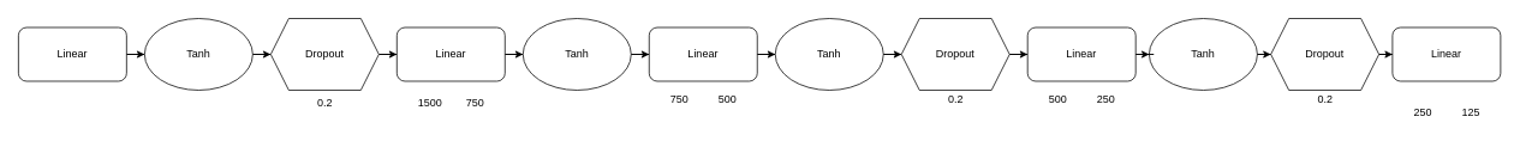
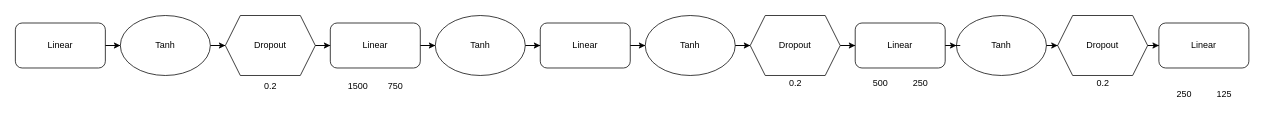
- <mxCell id="16" value="750&lt;span style=&quot;white-space: pre&quot;&gt;&#09;&lt;/span&gt;&lt;span style=&quot;white-space: pre&quot;&gt;&#09;&lt;/span&gt;500" style="text;html=1;align=center;verticalAlign=middle;resizable=0;points=[];autosize=1;strokeColor=none;fillColor=none;" vertex="1" parent="1"><mxGeometry x="735" y="100" width="90" height="20" as="geometry" /></mxCell>
